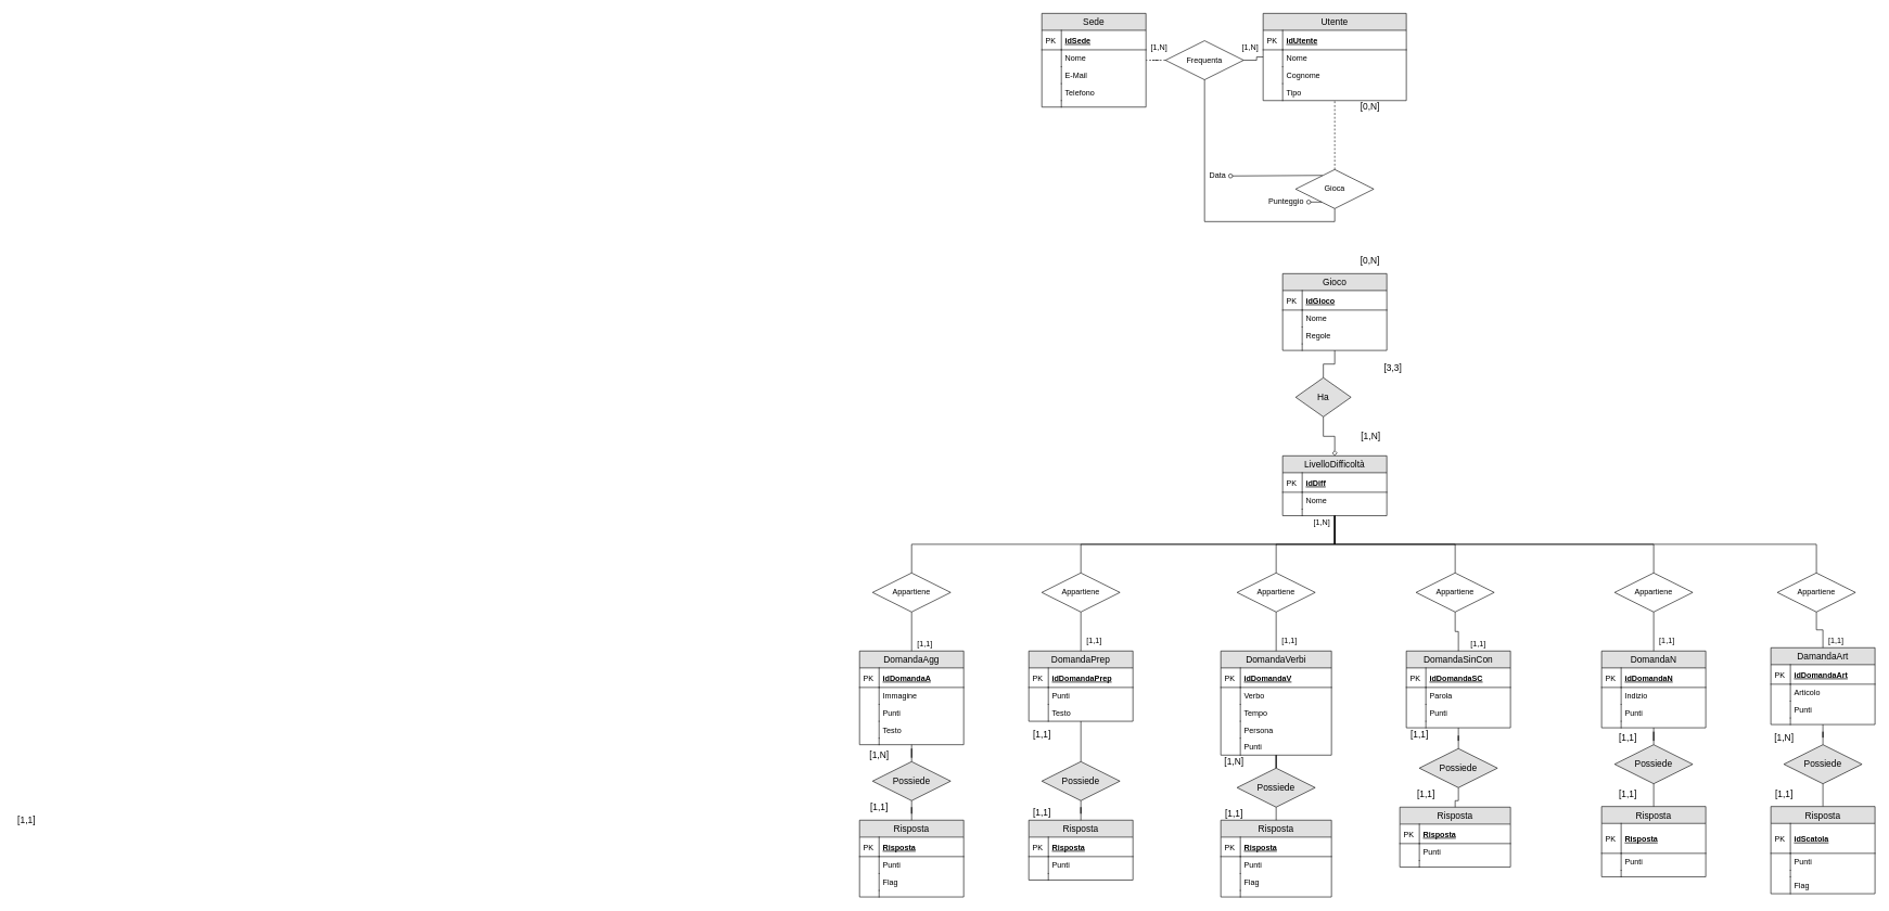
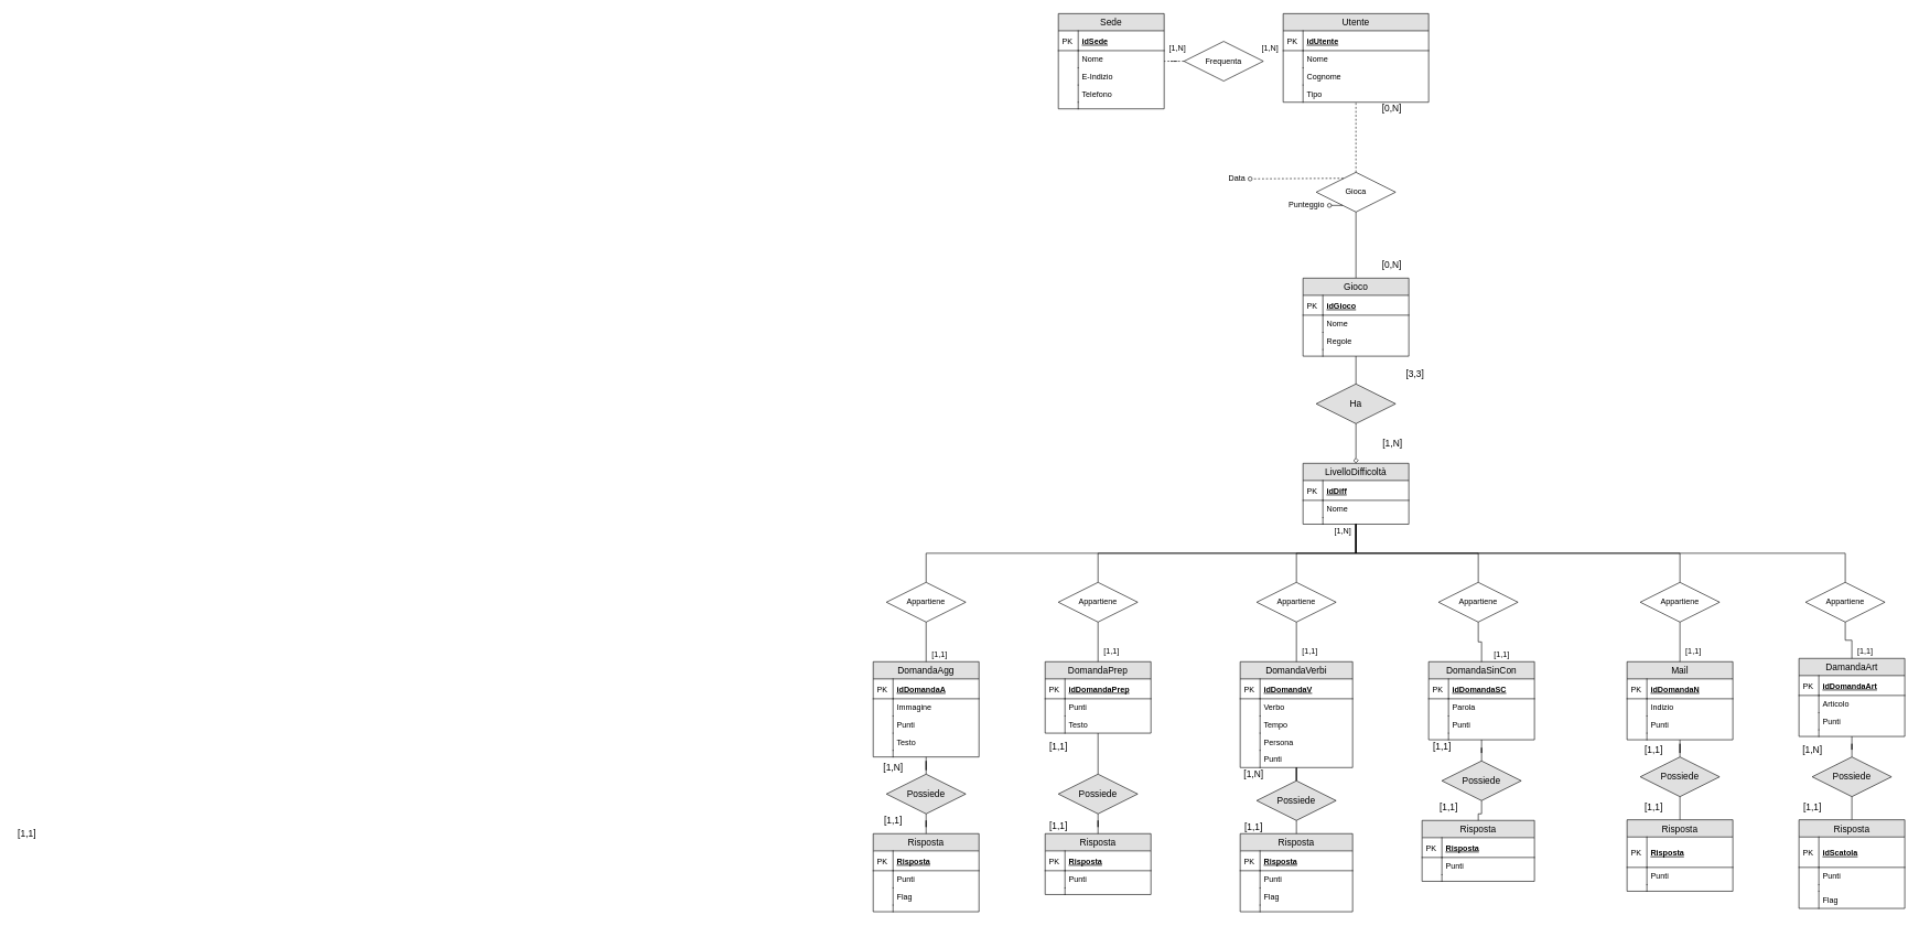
- <mxCell id="11" style="edgeStyle=orthogonalEdgeStyle;rounded=0;orthogonalLoop=1;jettySize=auto;html=1;exitX=1;exitY=0.5;exitDx=0;exitDy=0;startArrow=none;startFill=0;endArrow=none;endFill=0;" edge="1" parent="1" source="13" target="2"><mxGeometry relative="1" as="geometry" /></mxCell>
- <mxCell id="19" value="E-Mail" style="shape=partialRectangle;top=0;left=0;right=0;bottom=0;align=left;verticalAlign=top;fillColor=none;spacingLeft=34;spacingRight=4;overflow=hidden;rotatable=0;points=[[0,0.5],[1,0.5]];portConstraint=eastwest;dropTarget=0;fontSize=12;" parent="14" vertex="1"><mxGeometry y="82" width="160" height="26" as="geometry" /></mxCell>
+ <mxCell id="19" value="E-Indizio" style="shape=partialRectangle;top=0;left=0;right=0;bottom=0;align=left;verticalAlign=top;fillColor=none;spacingLeft=34;spacingRight=4;overflow=hidden;rotatable=0;points=[[0,0.5],[1,0.5]];portConstraint=eastwest;dropTarget=0;fontSize=12;" parent="14" vertex="1"><mxGeometry y="82" width="160" height="26" as="geometry" /></mxCell>
- <mxCell id="190" value="" style="endArrow=oval;html=1;exitX=0.342;exitY=0.15;exitDx=0;exitDy=0;exitPerimeter=0;startArrow=none;startFill=0;endFill=0;" edge="1" parent="1" source="29" target="30"><mxGeometry width="50" height="50" relative="1" as="geometry"><mxPoint x="1820" y="290" as="sourcePoint" /><mxPoint x="1870" y="240" as="targetPoint" /></mxGeometry></mxCell>
+ <mxCell id="190" value="" style="endArrow=oval;html=1;exitX=0.342;exitY=0.15;exitDx=0;exitDy=0;exitPerimeter=0;startArrow=none;startFill=0;endFill=0;dashed=1;" edge="1" parent="1" source="29" target="30"><mxGeometry width="50" height="50" relative="1" as="geometry"><mxPoint x="1820" y="290" as="sourcePoint" /><mxPoint x="1870" y="240" as="targetPoint" /></mxGeometry></mxCell>
- <mxCell id="27" style="edgeStyle=orthogonalEdgeStyle;rounded=0;orthogonalLoop=1;jettySize=auto;html=1;exitX=0.5;exitY=1;exitDx=0;exitDy=0;endArrow=none;endFill=0;" edge="1" parent="1" source="29" target="13"><mxGeometry relative="1" as="geometry" /></mxCell>
+ <mxCell id="27" style="edgeStyle=orthogonalEdgeStyle;rounded=0;orthogonalLoop=1;jettySize=auto;html=1;exitX=0.5;exitY=1;exitDx=0;exitDy=0;entryX=0.5;entryY=0;entryDx=0;entryDy=0;endArrow=none;endFill=0;" edge="1" parent="1" source="29" target="32"><mxGeometry relative="1" as="geometry" /></mxCell>
- <mxCell id="138" value="Ha" style="shape=rhombus;perimeter=rhombusPerimeter;whiteSpace=wrap;html=1;align=center;startSize=26;fillColor=#e0e0e0;fontSize=14;" parent="1" vertex="1"><mxGeometry x="1990" y="580" width="85" height="60" as="geometry" /></mxCell>
+ <mxCell id="138" value="Ha" style="shape=rhombus;perimeter=rhombusPerimeter;whiteSpace=wrap;html=1;align=center;startSize=26;fillColor=#e0e0e0;fontSize=14;" parent="1" vertex="1"><mxGeometry x="1990" y="580" width="120" height="60" as="geometry" /></mxCell>
- <mxCell id="118" value="DomandaN" style="swimlane;fontStyle=0;childLayout=stackLayout;horizontal=1;startSize=26;fillColor=#e0e0e0;horizontalStack=0;resizeParent=1;resizeParentMax=0;resizeLast=0;collapsible=1;marginBottom=0;swimlaneFillColor=#ffffff;align=center;fontSize=14;" parent="1" vertex="1"><mxGeometry x="2460" y="1000" width="160" height="118" as="geometry" /></mxCell>
+ <mxCell id="118" value="Mail" style="swimlane;fontStyle=0;childLayout=stackLayout;horizontal=1;startSize=26;fillColor=#e0e0e0;horizontalStack=0;resizeParent=1;resizeParentMax=0;resizeLast=0;collapsible=1;marginBottom=0;swimlaneFillColor=#ffffff;align=center;fontSize=14;" parent="1" vertex="1"><mxGeometry x="2460" y="1000" width="160" height="118" as="geometry" /></mxCell>
